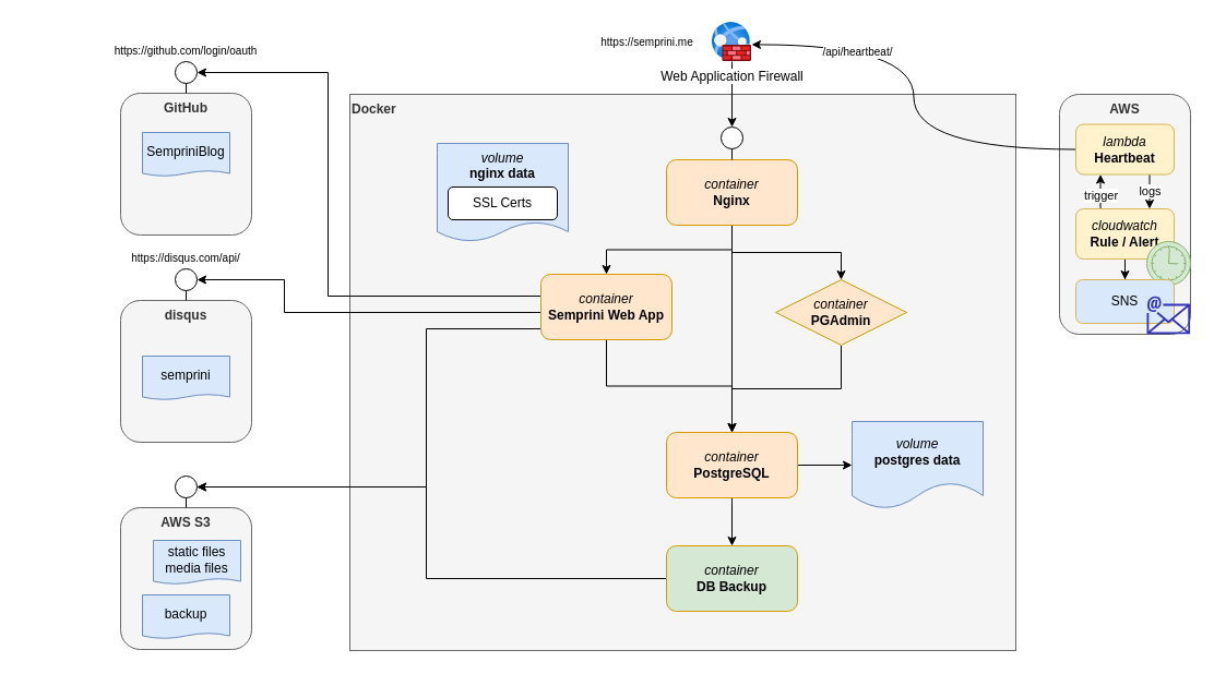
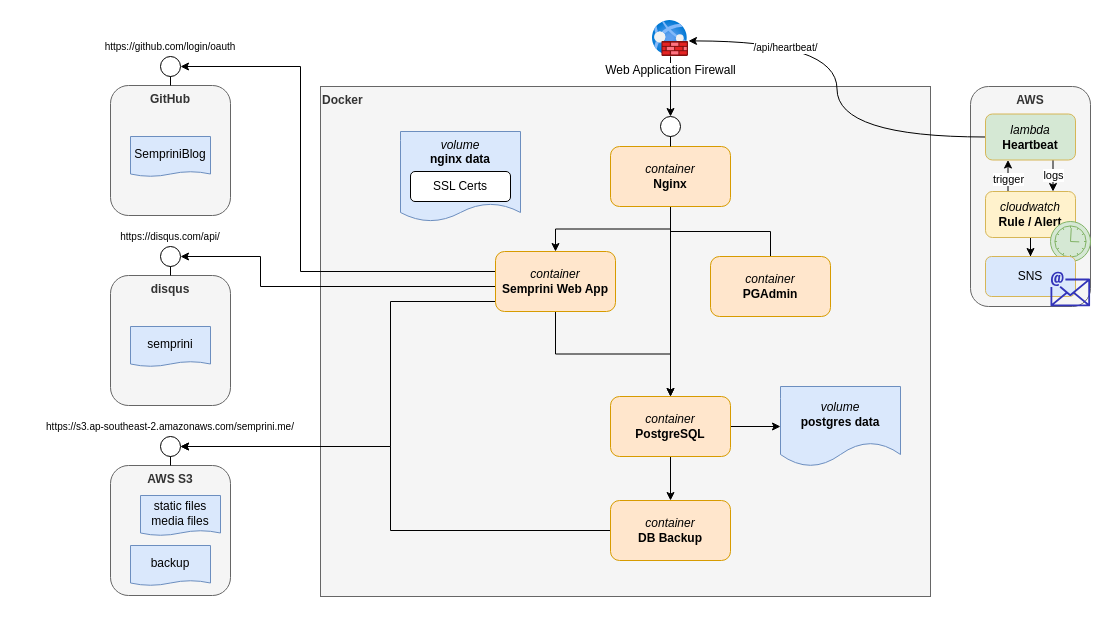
- <mxCell id="25" value="https://semprini.me" style="text;html=1;strokeColor=none;fillColor=none;align=center;verticalAlign=middle;whiteSpace=wrap;rounded=0;fontSize=10;" parent="1" vertex="1"><mxGeometry x="540" y="28" width="105" height="20" as="geometry" /></mxCell>
- <mxCell id="63" value="&lt;i&gt;lambda&lt;/i&gt;&lt;br&gt;&lt;b&gt;Heartbeat&lt;/b&gt;" style="rounded=1;whiteSpace=wrap;html=1;fillColor=#fff2cc;strokeColor=#d6b656;" parent="1" vertex="1"><mxGeometry x="985" y="113.5" width="90" height="46" as="geometry" /></mxCell>
+ <mxCell id="63" value="&lt;i&gt;lambda&lt;/i&gt;&lt;br&gt;&lt;b&gt;Heartbeat&lt;/b&gt;" style="rounded=1;whiteSpace=wrap;html=1;fillColor=#d5e8d4;strokeColor=#d6b656;" parent="1" vertex="1"><mxGeometry x="985" y="113.5" width="90" height="46" as="geometry" /></mxCell>
- <mxCell id="52" value="SempriniBlog" style="shape=document;whiteSpace=wrap;html=1;boundedLbl=1;size=0.125;fillColor=#dae8fc;strokeColor=#6c8ebf;" parent="50" vertex="1"><mxGeometry x="20" y="36" width="80" height="40" as="geometry" /></mxCell>
+ <mxCell id="52" value="SempriniBlog" style="shape=document;whiteSpace=wrap;html=1;boundedLbl=1;size=0.125;fillColor=#dae8fc;strokeColor=#6c8ebf;" parent="50" vertex="1"><mxGeometry x="20" y="51" width="80" height="40" as="geometry" /></mxCell>
- <mxCell id="5" style="edgeStyle=orthogonalEdgeStyle;rounded=0;orthogonalLoop=1;jettySize=auto;html=1;" parent="1" source="21" target="19" edge="1"><mxGeometry relative="1" as="geometry" /></mxCell>
+ <mxCell id="5" style="edgeStyle=orthogonalEdgeStyle;rounded=0;orthogonalLoop=1;jettySize=auto;html=1;endArrow=none;" parent="1" source="21" target="19" edge="1"><mxGeometry relative="1" as="geometry" /></mxCell>
- <mxCell id="19" value="&lt;i&gt;container&lt;/i&gt;&lt;br&gt;&lt;b&gt;PGAdmin&lt;/b&gt;" style="rhombus;whiteSpace=wrap;html=1;fillColor=#ffe6cc;strokeColor=#d79b00;" parent="1" vertex="1"><mxGeometry x="710" y="256" width="120" height="60" as="geometry" /></mxCell>
+ <mxCell id="19" value="&lt;i&gt;container&lt;/i&gt;&lt;br&gt;&lt;b&gt;PGAdmin&lt;/b&gt;" style="rounded=1;whiteSpace=wrap;html=1;fillColor=#ffe6cc;strokeColor=#d79b00;" parent="1" vertex="1"><mxGeometry x="710" y="256" width="120" height="60" as="geometry" /></mxCell>
- <mxCell id="18" style="edgeStyle=orthogonalEdgeStyle;rounded=0;orthogonalLoop=1;jettySize=auto;html=1;" parent="1" source="19" target="14" edge="1"><mxGeometry relative="1" as="geometry" /></mxCell>
+ <mxCell id="38" value="https://s3.ap-southeast-2.amazonaws.com/semprini.me/" style="text;html=1;strokeColor=none;fillColor=none;align=center;verticalAlign=middle;whiteSpace=wrap;rounded=0;fontSize=10;" parent="29" vertex="1"><mxGeometry width="300" height="20" as="geometry" /></mxCell>
- <mxCell id="16" value="&lt;i&gt;container&lt;/i&gt;&lt;br&gt;&lt;b&gt;DB Backup&lt;/b&gt;" style="rounded=1;whiteSpace=wrap;html=1;fillColor=#d5e8d4;strokeColor=#d79b00;" parent="1" vertex="1"><mxGeometry x="610" y="500" width="120" height="60" as="geometry" /></mxCell>
+ <mxCell id="16" value="&lt;i&gt;container&lt;/i&gt;&lt;br&gt;&lt;b&gt;DB Backup&lt;/b&gt;" style="rounded=1;whiteSpace=wrap;html=1;fillColor=#ffe6cc;strokeColor=#d79b00;" parent="1" vertex="1"><mxGeometry x="610" y="500" width="120" height="60" as="geometry" /></mxCell>
